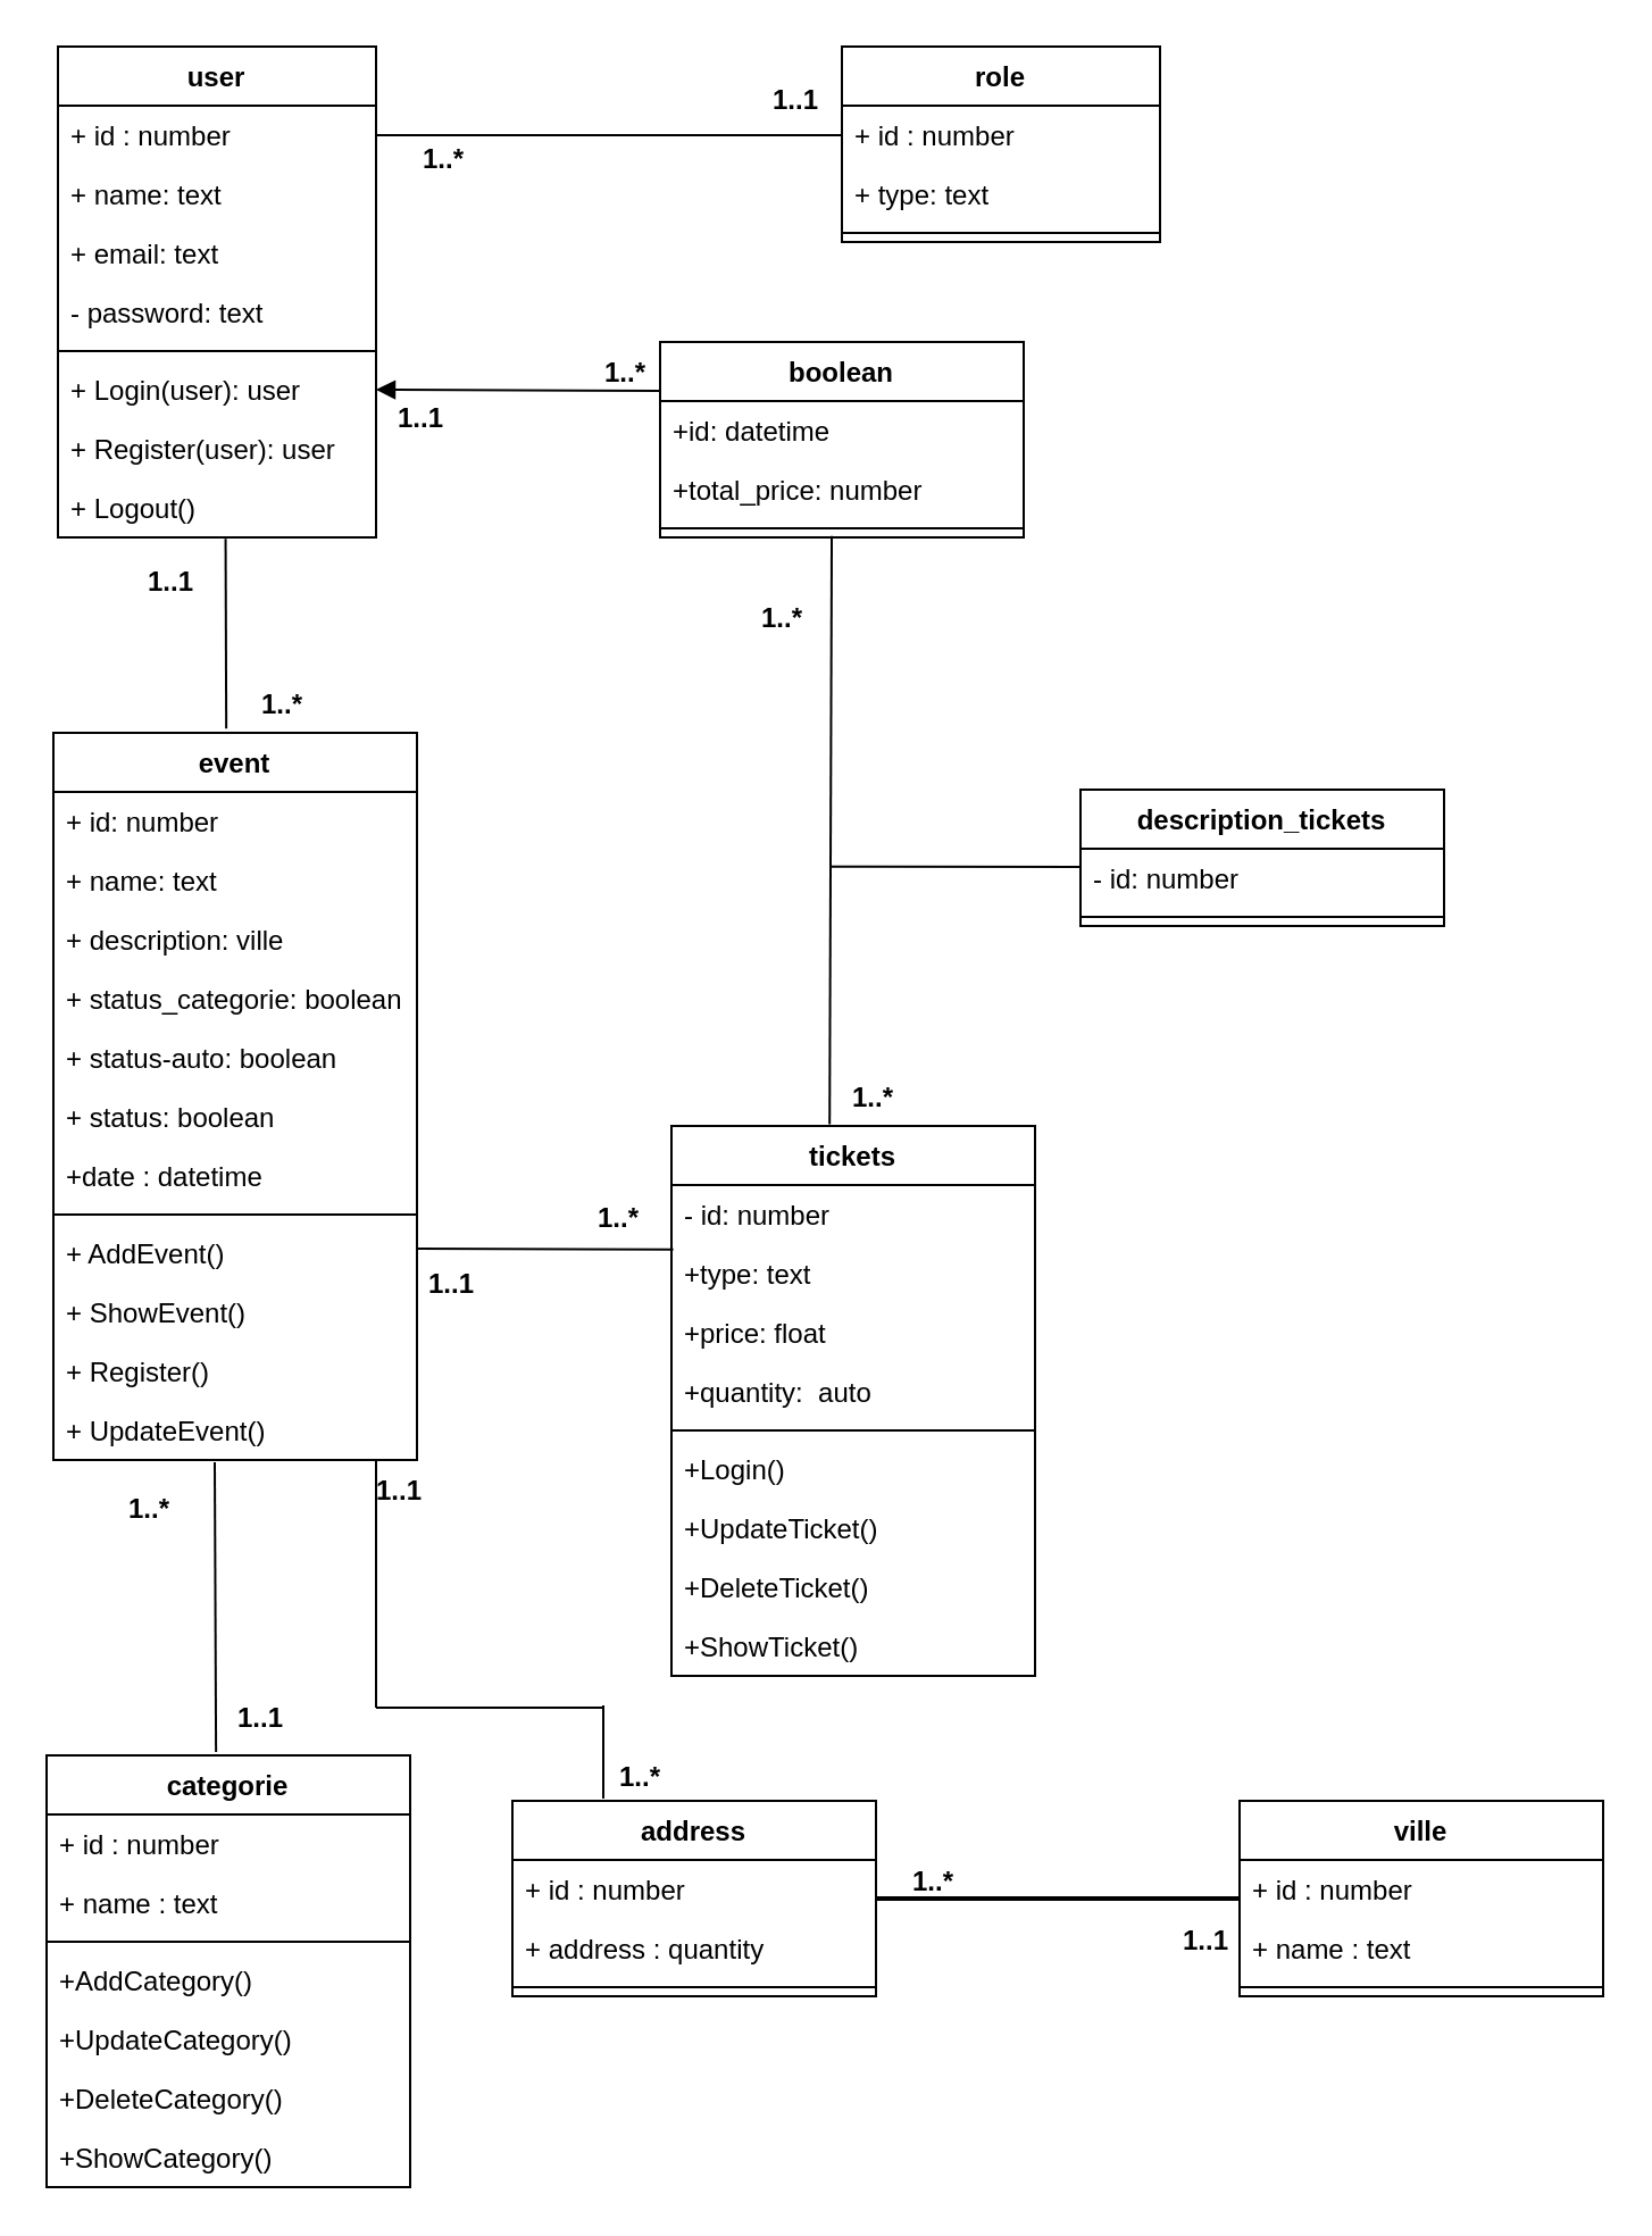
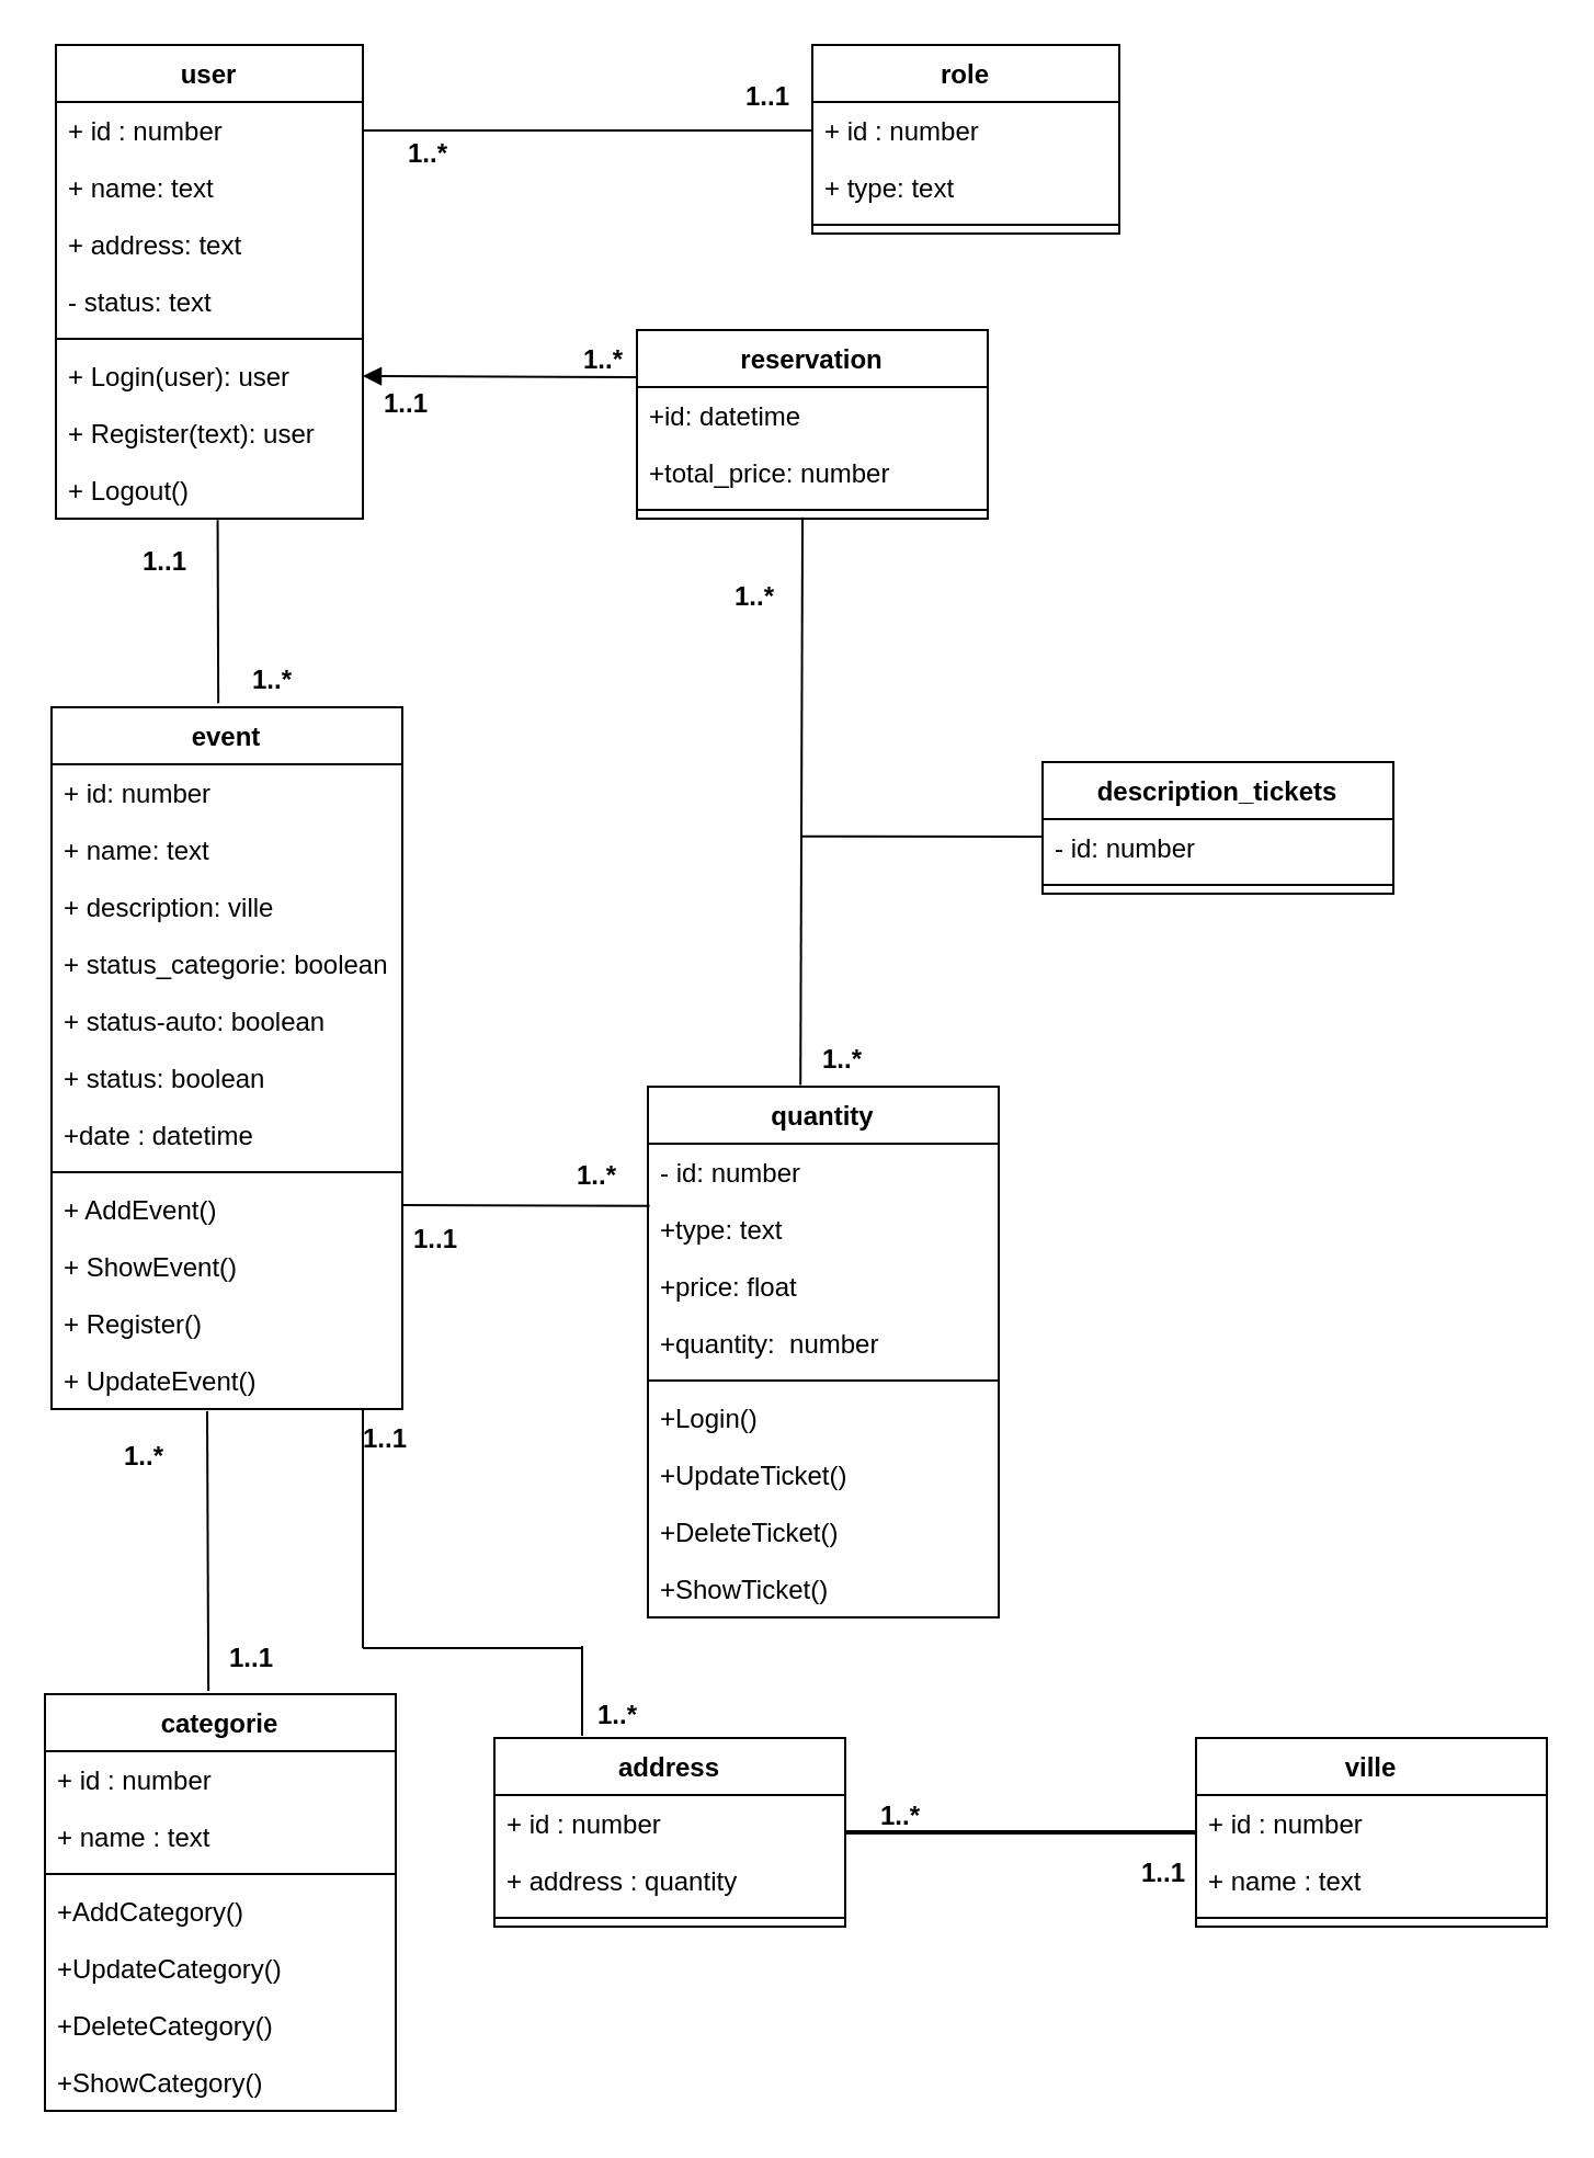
- <mxCell id="5" value="+ email: text" style="text;strokeColor=none;fillColor=none;align=left;verticalAlign=top;spacingLeft=4;spacingRight=4;overflow=hidden;rotatable=0;points=[[0,0.5],[1,0.5]];portConstraint=eastwest;" parent="2" vertex="1"><mxGeometry y="78" width="140" height="26" as="geometry" /></mxCell>
+ <mxCell id="5" value="+ address: text" style="text;strokeColor=none;fillColor=none;align=left;verticalAlign=top;spacingLeft=4;spacingRight=4;overflow=hidden;rotatable=0;points=[[0,0.5],[1,0.5]];portConstraint=eastwest;" parent="2" vertex="1"><mxGeometry y="78" width="140" height="26" as="geometry" /></mxCell>
- <mxCell id="6" value="- password: text" style="text;strokeColor=none;fillColor=none;align=left;verticalAlign=top;spacingLeft=4;spacingRight=4;overflow=hidden;rotatable=0;points=[[0,0.5],[1,0.5]];portConstraint=eastwest;" parent="2" vertex="1"><mxGeometry y="104" width="140" height="26" as="geometry" /></mxCell>
+ <mxCell id="6" value="- status: text" style="text;strokeColor=none;fillColor=none;align=left;verticalAlign=top;spacingLeft=4;spacingRight=4;overflow=hidden;rotatable=0;points=[[0,0.5],[1,0.5]];portConstraint=eastwest;" parent="2" vertex="1"><mxGeometry y="104" width="140" height="26" as="geometry" /></mxCell>
- <mxCell id="47" value="boolean" style="swimlane;fontStyle=1;align=center;verticalAlign=top;childLayout=stackLayout;horizontal=1;startSize=26;horizontalStack=0;resizeParent=1;resizeParentMax=0;resizeLast=0;collapsible=1;marginBottom=0;" parent="1" vertex="1"><mxGeometry x="290" y="150" width="160" height="86" as="geometry" /></mxCell>
+ <mxCell id="47" value="reservation" style="swimlane;fontStyle=1;align=center;verticalAlign=top;childLayout=stackLayout;horizontal=1;startSize=26;horizontalStack=0;resizeParent=1;resizeParentMax=0;resizeLast=0;collapsible=1;marginBottom=0;" parent="1" vertex="1"><mxGeometry x="290" y="150" width="160" height="86" as="geometry" /></mxCell>
- <mxCell id="9" value="+ Register(user): user" style="text;strokeColor=none;fillColor=none;align=left;verticalAlign=top;spacingLeft=4;spacingRight=4;overflow=hidden;rotatable=0;points=[[0,0.5],[1,0.5]];portConstraint=eastwest;" parent="2" vertex="1"><mxGeometry y="164" width="140" height="26" as="geometry" /></mxCell>
+ <mxCell id="9" value="+ Register(text): user" style="text;strokeColor=none;fillColor=none;align=left;verticalAlign=top;spacingLeft=4;spacingRight=4;overflow=hidden;rotatable=0;points=[[0,0.5],[1,0.5]];portConstraint=eastwest;" parent="2" vertex="1"><mxGeometry y="164" width="140" height="26" as="geometry" /></mxCell>
- <mxCell id="58" value="tickets" style="swimlane;fontStyle=1;align=center;verticalAlign=top;childLayout=stackLayout;horizontal=1;startSize=26;horizontalStack=0;resizeParent=1;resizeParentMax=0;resizeLast=0;collapsible=1;marginBottom=0;" parent="1" vertex="1"><mxGeometry x="295" y="495" width="160" height="242" as="geometry" /></mxCell>
+ <mxCell id="58" value="quantity" style="swimlane;fontStyle=1;align=center;verticalAlign=top;childLayout=stackLayout;horizontal=1;startSize=26;horizontalStack=0;resizeParent=1;resizeParentMax=0;resizeLast=0;collapsible=1;marginBottom=0;" parent="1" vertex="1"><mxGeometry x="295" y="495" width="160" height="242" as="geometry" /></mxCell>
- <mxCell id="62" value="+quantity:  auto" style="text;strokeColor=none;fillColor=none;align=left;verticalAlign=top;spacingLeft=4;spacingRight=4;overflow=hidden;rotatable=0;points=[[0,0.5],[1,0.5]];portConstraint=eastwest;" parent="58" vertex="1"><mxGeometry y="104" width="160" height="26" as="geometry" /></mxCell>
+ <mxCell id="62" value="+quantity:  number" style="text;strokeColor=none;fillColor=none;align=left;verticalAlign=top;spacingLeft=4;spacingRight=4;overflow=hidden;rotatable=0;points=[[0,0.5],[1,0.5]];portConstraint=eastwest;" parent="58" vertex="1"><mxGeometry y="104" width="160" height="26" as="geometry" /></mxCell>
